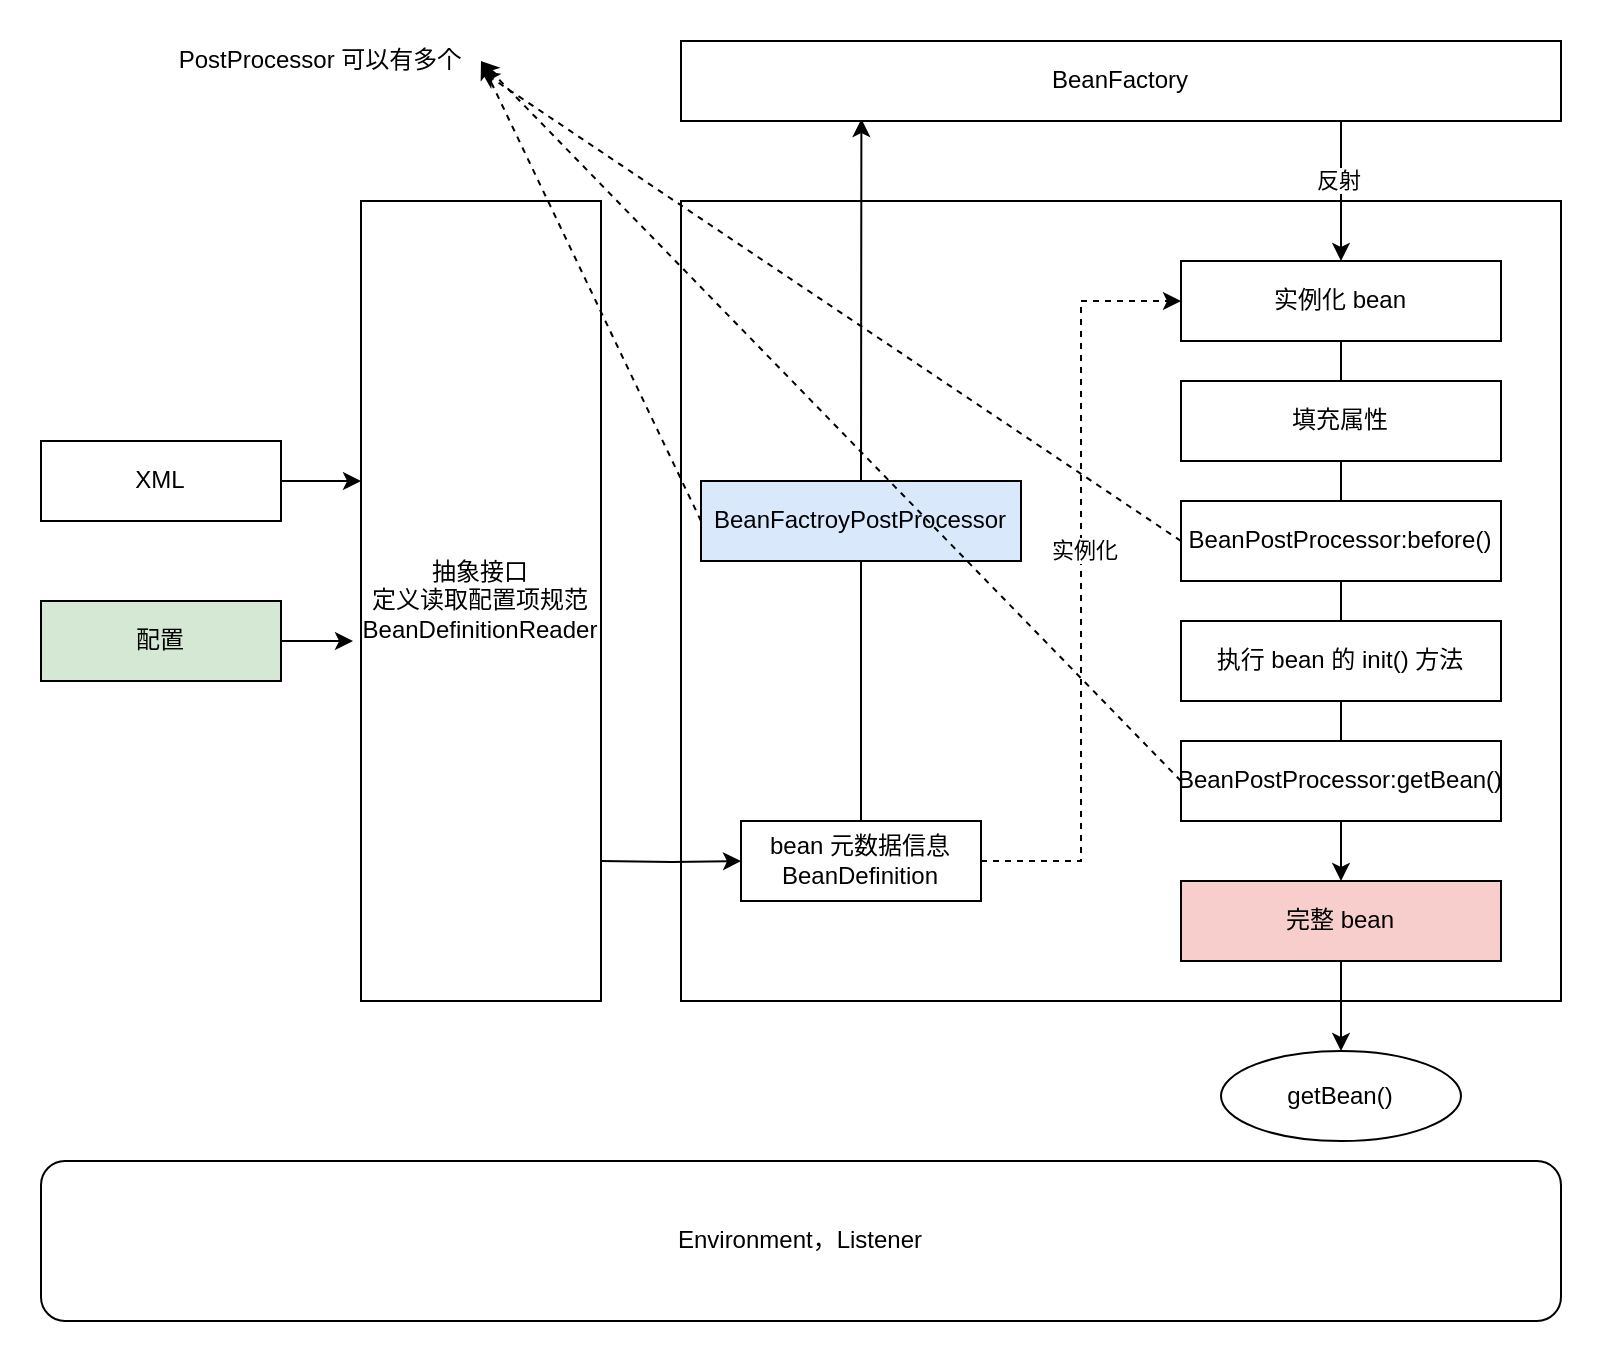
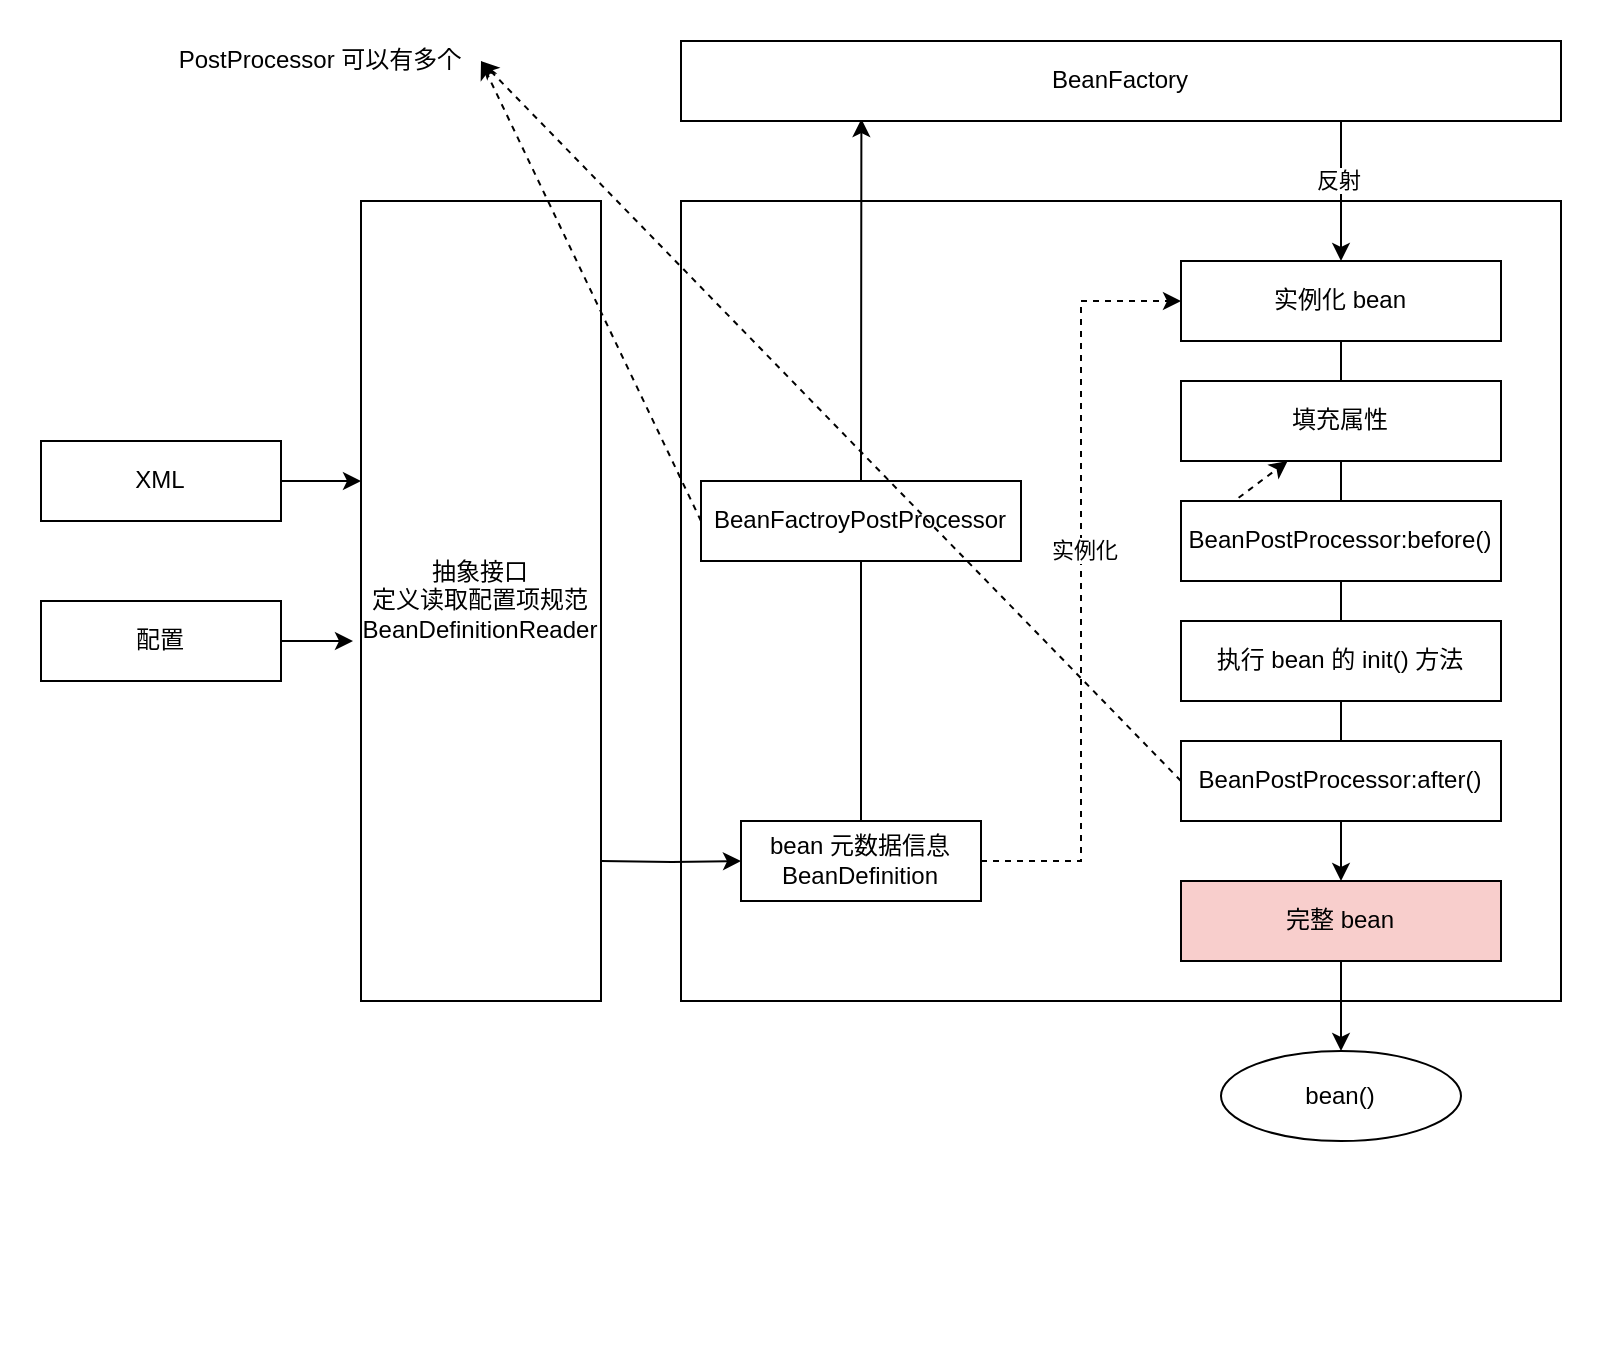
- <mxCell id="21" style="edgeStyle=none;rounded=0;orthogonalLoop=1;jettySize=auto;html=1;exitX=0;exitY=0.5;exitDx=0;exitDy=0;entryX=1;entryY=0.75;entryDx=0;entryDy=0;dashed=1;" edge="1" parent="1" source="22" target="29"><mxGeometry relative="1" as="geometry" /></mxCell>
+ <mxCell id="21" style="edgeStyle=none;rounded=0;orthogonalLoop=1;jettySize=auto;html=1;exitX=0;exitY=0.5;exitDx=0;exitDy=0;dashed=1;" edge="1" parent="1" source="22" target="20"><mxGeometry relative="1" as="geometry" /></mxCell>
- <mxCell id="13" value="BeanFactroyPostProcessor" style="rounded=0;whiteSpace=wrap;html=1;fillColor=#dae8fc;" vertex="1" parent="1"><mxGeometry x="350" y="240" width="160" height="40" as="geometry" /></mxCell>
+ <mxCell id="13" value="BeanFactroyPostProcessor" style="rounded=0;whiteSpace=wrap;html=1;" vertex="1" parent="1"><mxGeometry x="350" y="240" width="160" height="40" as="geometry" /></mxCell>
- <mxCell id="5" value="配置" style="rounded=0;whiteSpace=wrap;html=1;fillColor=#d5e8d4;" vertex="1" parent="1"><mxGeometry x="20" y="300" width="120" height="40" as="geometry" /></mxCell>
+ <mxCell id="5" value="配置" style="rounded=0;whiteSpace=wrap;html=1;" vertex="1" parent="1"><mxGeometry x="20" y="300" width="120" height="40" as="geometry" /></mxCell>
- <mxCell id="24" value="BeanPostProcessor:getBean()" style="rounded=0;whiteSpace=wrap;html=1;" vertex="1" parent="1"><mxGeometry x="590" y="370" width="160" height="40" as="geometry" /></mxCell>
+ <mxCell id="24" value="BeanPostProcessor:after()" style="rounded=0;whiteSpace=wrap;html=1;" vertex="1" parent="1"><mxGeometry x="590" y="370" width="160" height="40" as="geometry" /></mxCell>
- <mxCell id="28" value="getBean()" style="ellipse;whiteSpace=wrap;html=1;" vertex="1" parent="1"><mxGeometry x="610" y="525" width="120" height="45" as="geometry" /></mxCell>
+ <mxCell id="28" value="bean()" style="ellipse;whiteSpace=wrap;html=1;" vertex="1" parent="1"><mxGeometry x="610" y="525" width="120" height="45" as="geometry" /></mxCell>
- <mxCell id="30" value="Environment，Listener" style="rounded=1;whiteSpace=wrap;html=1;" vertex="1" parent="1"><mxGeometry x="20" y="580" width="760" height="80" as="geometry" /></mxCell>
